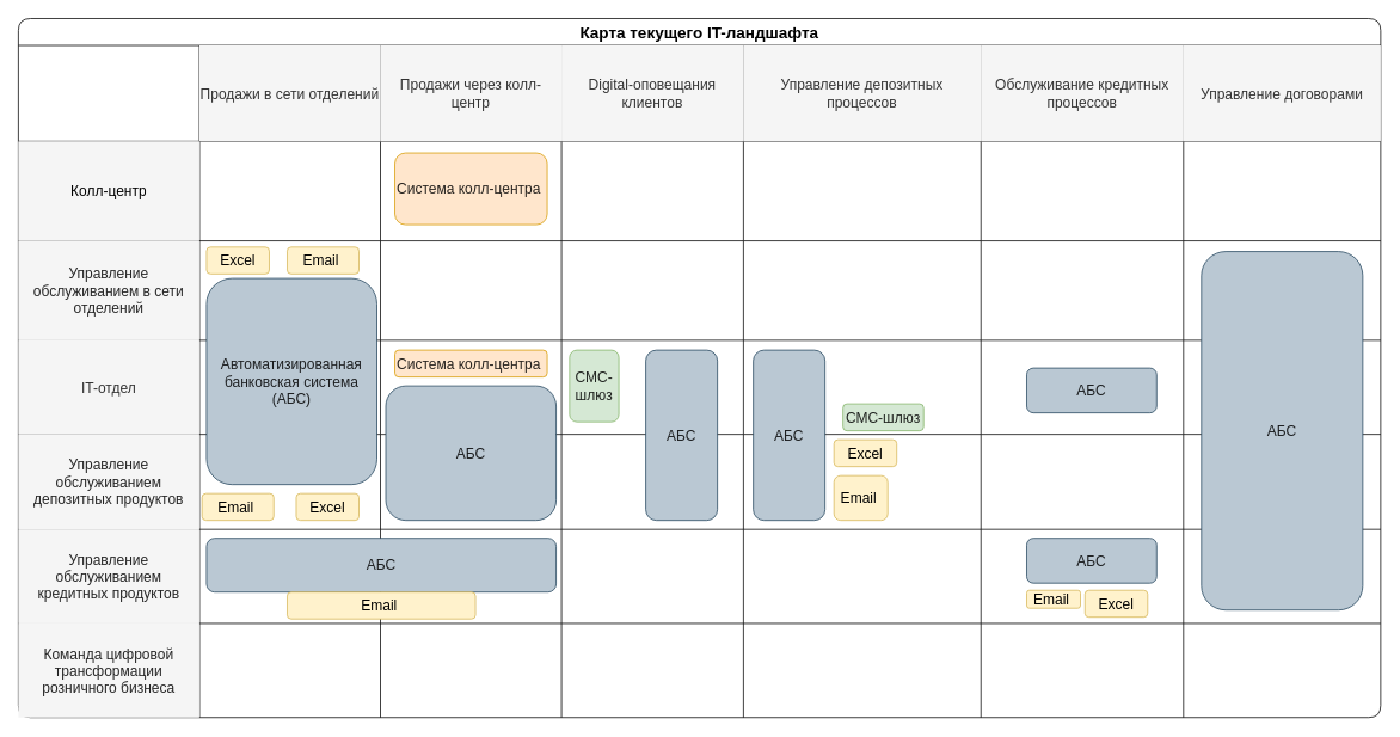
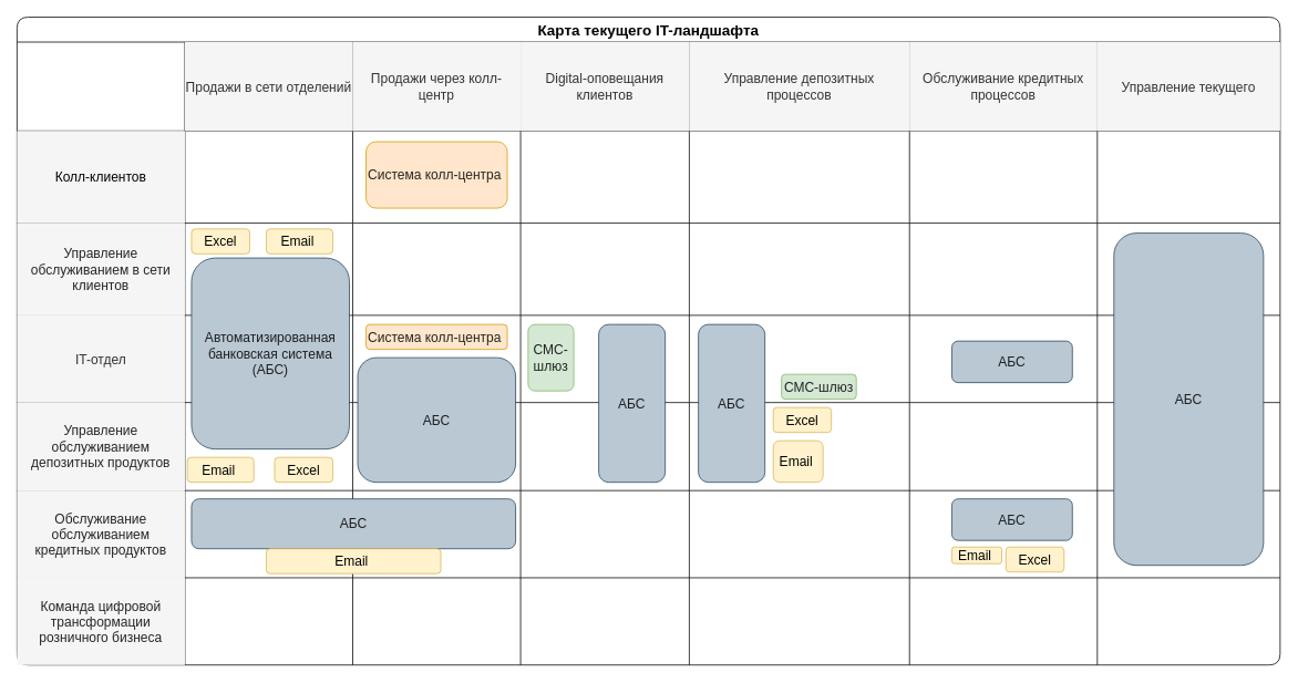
- <mxCell id="10" value="Управление договорами" style="shape=partialRectangle;html=1;whiteSpace=wrap;connectable=0;strokeColor=#666666;overflow=hidden;fillColor=#f5f5f5;top=0;left=0;bottom=0;right=0;pointerEvents=1;fontSize=16;fontColor=#333333;" parent="3" vertex="1"><mxGeometry x="1300" width="220" height="107" as="geometry"><mxRectangle width="220" height="107" as="alternateBounds" /></mxGeometry></mxCell>
+ <mxCell id="10" value="Управление текущего" style="shape=partialRectangle;html=1;whiteSpace=wrap;connectable=0;strokeColor=#666666;overflow=hidden;fillColor=#f5f5f5;top=0;left=0;bottom=0;right=0;pointerEvents=1;fontSize=16;fontColor=#333333;" parent="3" vertex="1"><mxGeometry x="1300" width="220" height="107" as="geometry"><mxRectangle width="220" height="107" as="alternateBounds" /></mxGeometry></mxCell>
- <mxCell id="12" value="Колл-центр" style="shape=partialRectangle;connectable=0;strokeColor=#666666;overflow=hidden;fillColor=#f5f5f5;top=0;left=0;bottom=0;right=0;pointerEvents=1;fontSize=16;fontColor=default;whiteSpace=wrap;html=1;" parent="11" vertex="1"><mxGeometry width="202" height="111" as="geometry"><mxRectangle width="202" height="111" as="alternateBounds" /></mxGeometry></mxCell>
+ <mxCell id="12" value="Колл-клиентов" style="shape=partialRectangle;connectable=0;strokeColor=#666666;overflow=hidden;fillColor=#f5f5f5;top=0;left=0;bottom=0;right=0;pointerEvents=1;fontSize=16;fontColor=default;whiteSpace=wrap;html=1;" parent="11" vertex="1"><mxGeometry width="202" height="111" as="geometry"><mxRectangle width="202" height="111" as="alternateBounds" /></mxGeometry></mxCell>
- <mxCell id="20" value="&lt;span style=&quot;box-sizing: inherit; color: rgba(0, 0, 0, 0.85); font-family: &amp;quot;YS Text&amp;quot;, sans-serif; text-align: left; white-space-collapse: preserve-breaks;&quot;&gt;&lt;font&gt;Управление обслуживанием в сети отделений&lt;/font&gt;&lt;/span&gt;" style="shape=partialRectangle;html=1;whiteSpace=wrap;connectable=0;strokeColor=#666666;overflow=hidden;fillColor=#f5f5f5;top=0;left=0;bottom=0;right=0;pointerEvents=1;fontSize=16;fontColor=#333333;" parent="19" vertex="1"><mxGeometry width="202" height="111" as="geometry"><mxRectangle width="202" height="111" as="alternateBounds" /></mxGeometry></mxCell>
+ <mxCell id="20" value="&lt;span style=&quot;box-sizing: inherit; color: rgba(0, 0, 0, 0.85); font-family: &amp;quot;YS Text&amp;quot;, sans-serif; text-align: left; white-space-collapse: preserve-breaks;&quot;&gt;&lt;font&gt;Управление обслуживанием в сети клиентов&lt;/font&gt;&lt;/span&gt;" style="shape=partialRectangle;html=1;whiteSpace=wrap;connectable=0;strokeColor=#666666;overflow=hidden;fillColor=#f5f5f5;top=0;left=0;bottom=0;right=0;pointerEvents=1;fontSize=16;fontColor=#333333;" parent="19" vertex="1"><mxGeometry width="202" height="111" as="geometry"><mxRectangle width="202" height="111" as="alternateBounds" /></mxGeometry></mxCell>
- <mxCell id="44" value="&lt;span style=&quot;box-sizing: inherit; color: rgba(0, 0, 0, 0.85); font-family: &amp;quot;YS Text&amp;quot;, sans-serif; font-style: normal; font-variant-ligatures: normal; font-variant-caps: normal; letter-spacing: normal; orphans: 2; text-align: left; text-indent: 0px; text-transform: none; widows: 2; word-spacing: 0px; -webkit-text-stroke-width: 0px; white-space: pre-line; text-decoration-thickness: initial; text-decoration-style: initial; text-decoration-color: initial;&quot;&gt;&lt;font&gt;Управление обслуживанием кредитных продуктов&lt;/font&gt;&lt;/span&gt;" style="shape=partialRectangle;html=1;whiteSpace=wrap;connectable=0;strokeColor=#666666;overflow=hidden;fillColor=#f5f5f5;top=0;left=0;bottom=0;right=0;pointerEvents=1;fontSize=16;fontColor=#333333;" parent="43" vertex="1"><mxGeometry width="202" height="105" as="geometry"><mxRectangle width="202" height="105" as="alternateBounds" /></mxGeometry></mxCell>
+ <mxCell id="44" value="&lt;span style=&quot;box-sizing: inherit; color: rgba(0, 0, 0, 0.85); font-family: &amp;quot;YS Text&amp;quot;, sans-serif; font-style: normal; font-variant-ligatures: normal; font-variant-caps: normal; letter-spacing: normal; orphans: 2; text-align: left; text-indent: 0px; text-transform: none; widows: 2; word-spacing: 0px; -webkit-text-stroke-width: 0px; white-space: pre-line; text-decoration-thickness: initial; text-decoration-style: initial; text-decoration-color: initial;&quot;&gt;&lt;font&gt;Обслуживание обслуживанием кредитных продуктов&lt;/font&gt;&lt;/span&gt;" style="shape=partialRectangle;html=1;whiteSpace=wrap;connectable=0;strokeColor=#666666;overflow=hidden;fillColor=#f5f5f5;top=0;left=0;bottom=0;right=0;pointerEvents=1;fontSize=16;fontColor=#333333;" parent="43" vertex="1"><mxGeometry width="202" height="105" as="geometry"><mxRectangle width="202" height="105" as="alternateBounds" /></mxGeometry></mxCell>
